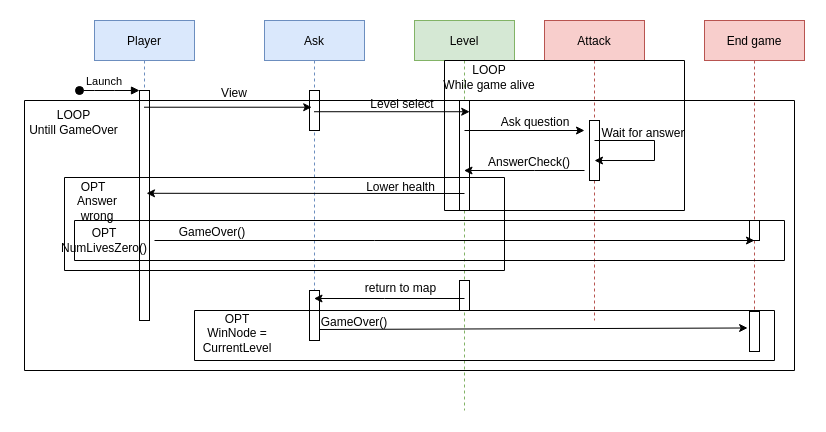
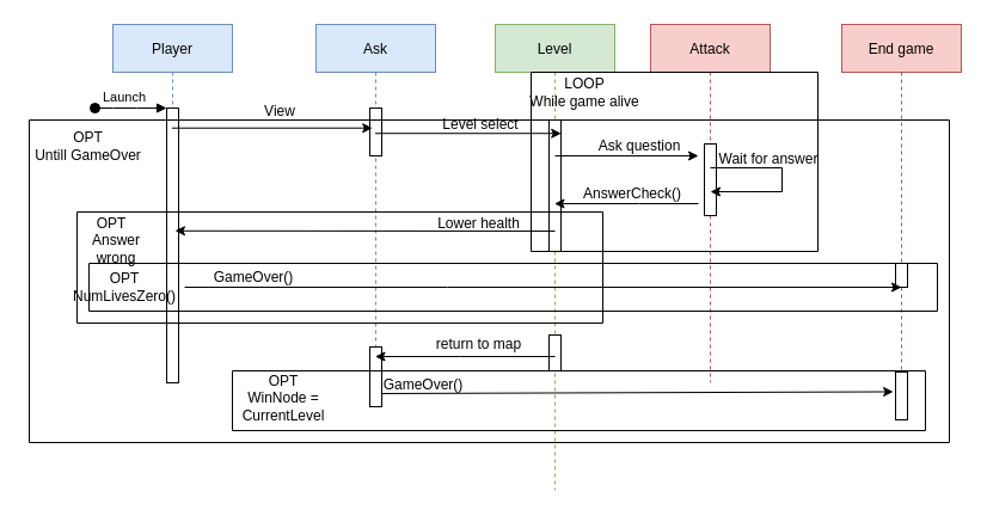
- <mxCell id="44" value="LOOP&lt;br&gt;Untill GameOver" style="text;html=1;strokeColor=none;fillColor=none;align=center;verticalAlign=middle;whiteSpace=wrap;rounded=0;" vertex="1" parent="43"><mxGeometry x="-4" y="7" width="107" height="30" as="geometry" /></mxCell>
+ <mxCell id="44" value="OPT&lt;br&gt;Untill GameOver" style="text;html=1;strokeColor=none;fillColor=none;align=center;verticalAlign=middle;whiteSpace=wrap;rounded=0;" vertex="1" parent="43"><mxGeometry x="-4" y="7" width="107" height="30" as="geometry" /></mxCell>
